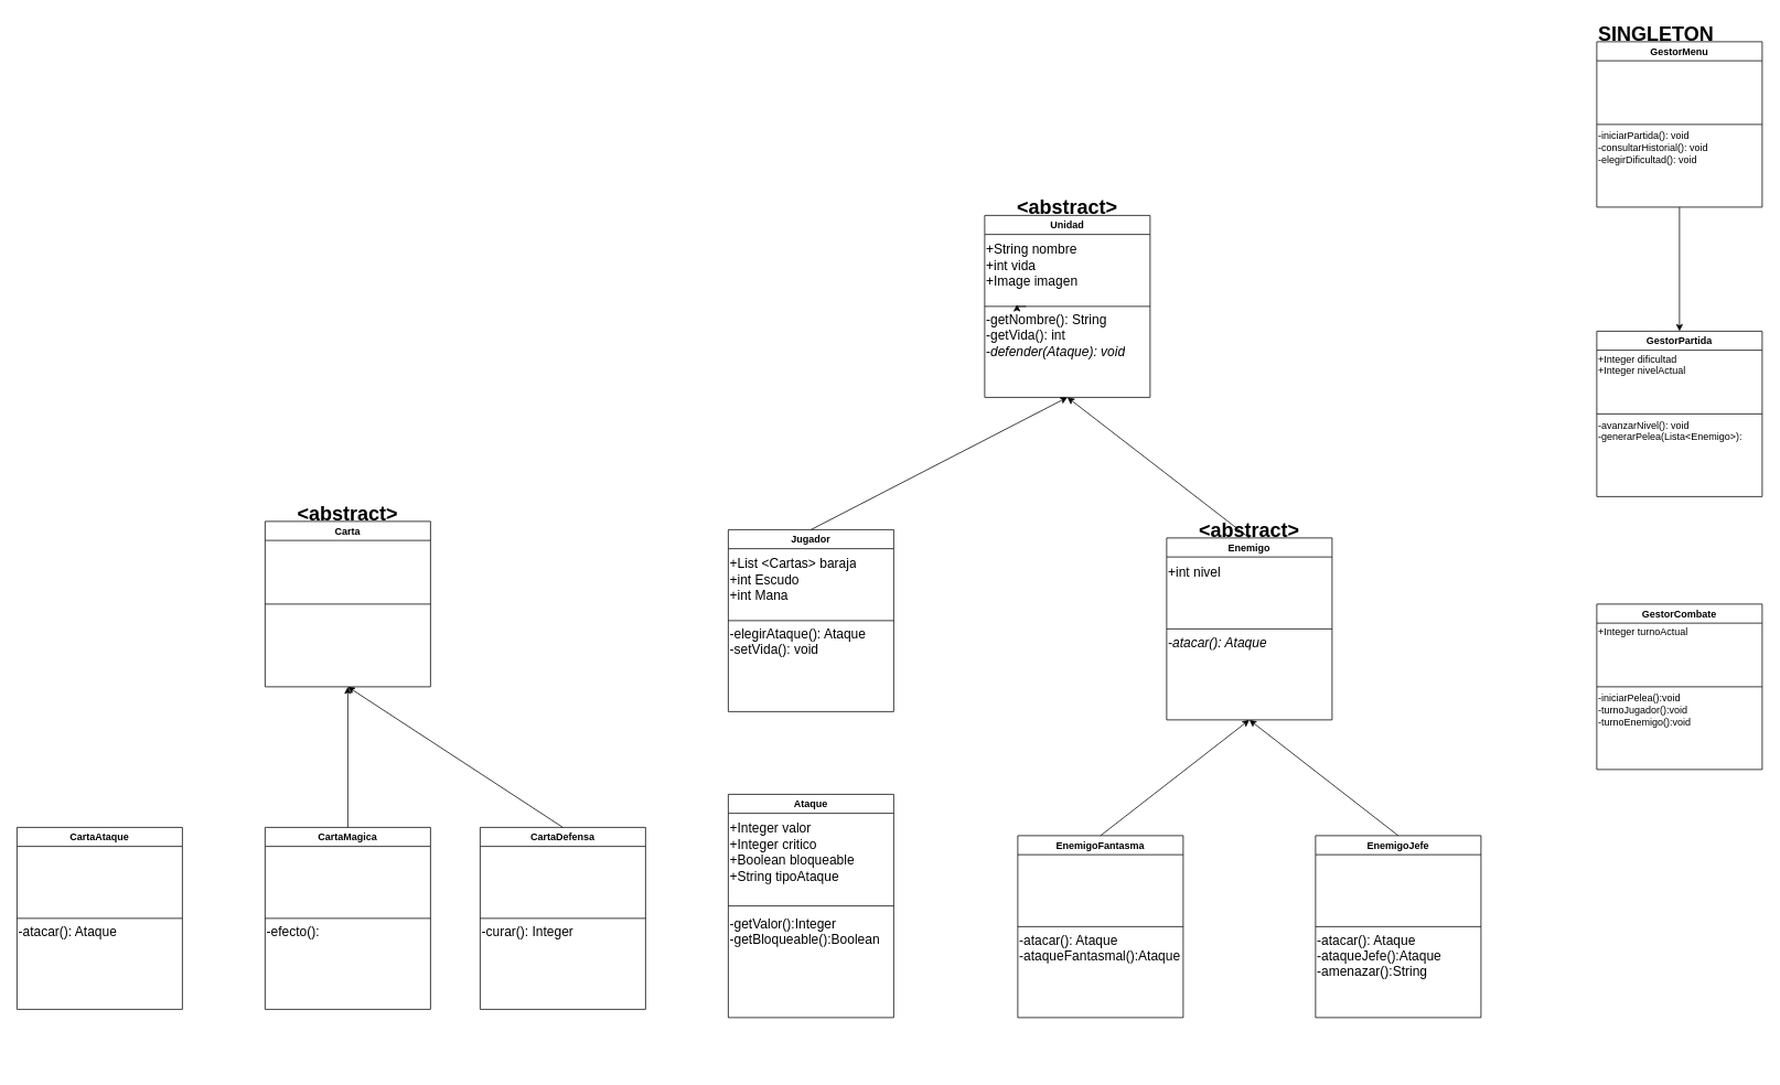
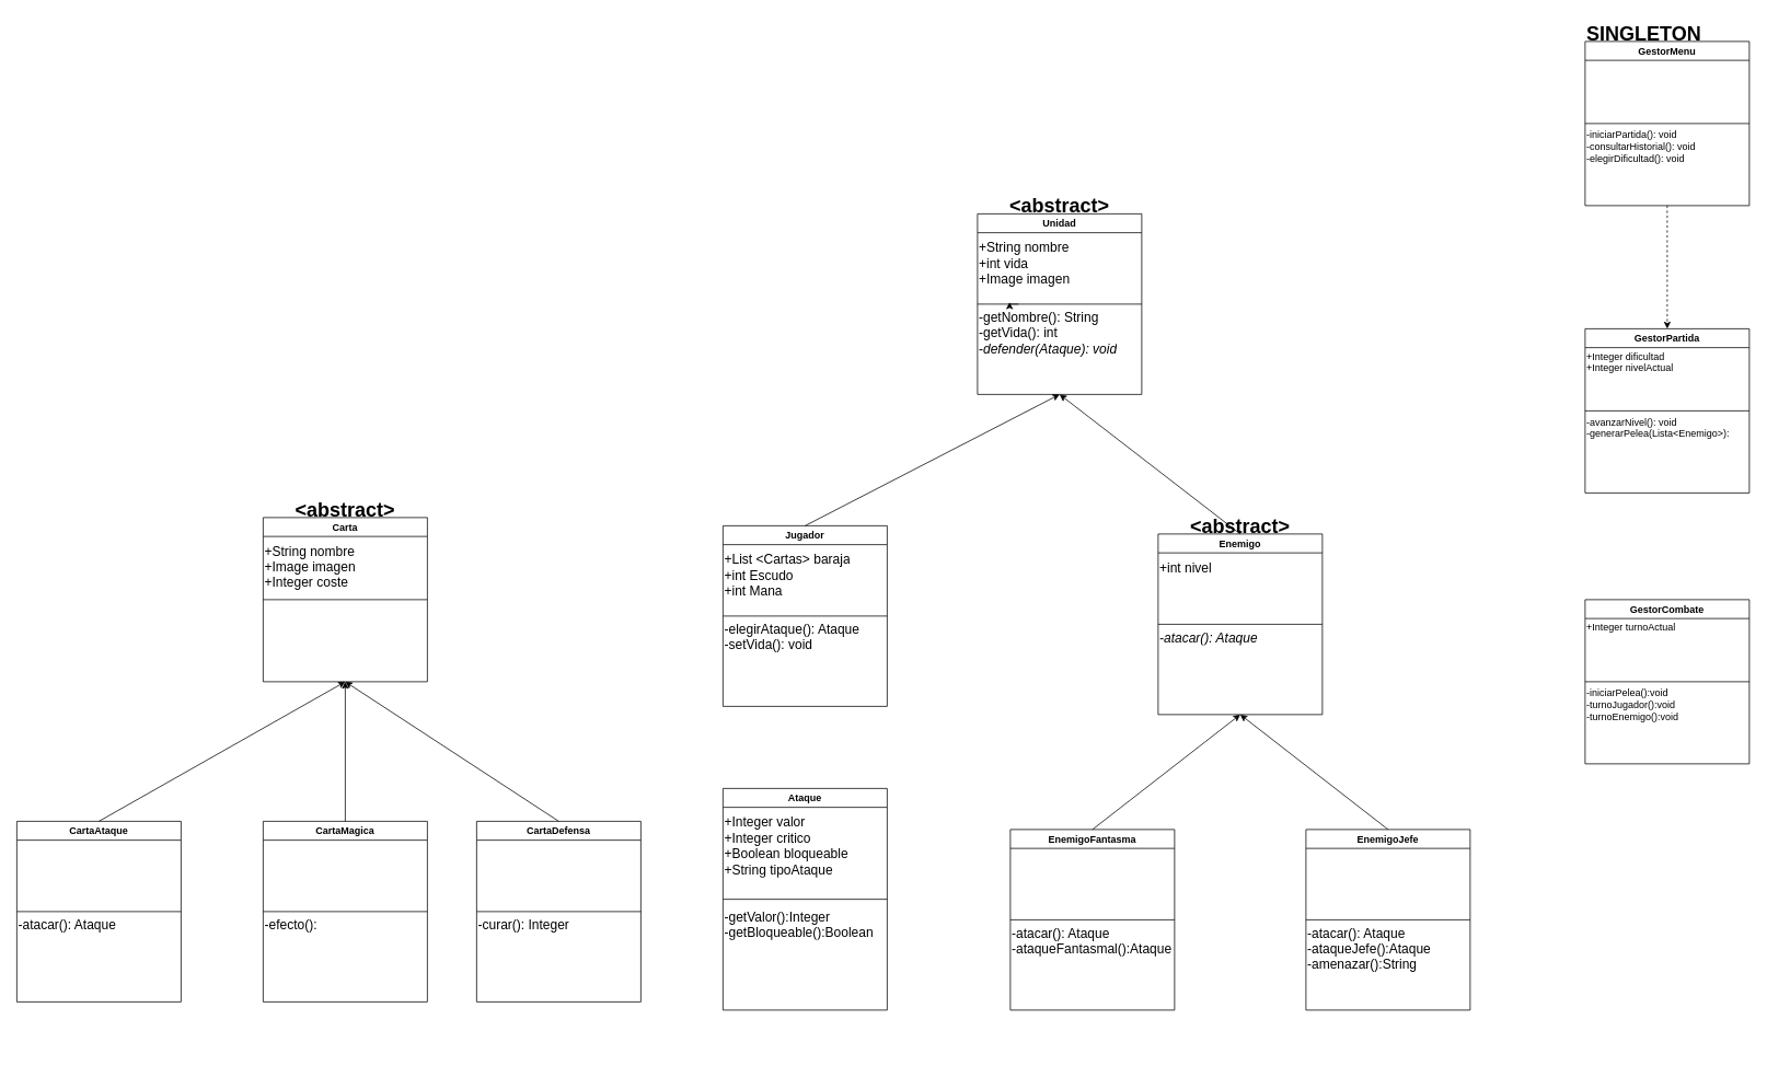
- <mxCell id="19" style="edgeStyle=orthogonalEdgeStyle;rounded=0;orthogonalLoop=1;jettySize=auto;html=1;" edge="1" parent="1" source="3" target="8"><mxGeometry relative="1" as="geometry" /></mxCell>
+ <mxCell id="19" style="edgeStyle=orthogonalEdgeStyle;rounded=0;orthogonalLoop=1;jettySize=auto;html=1;dashed=1;" edge="1" parent="1" source="3" target="8"><mxGeometry relative="1" as="geometry" /></mxCell>
+ <mxCell id="53" value="+String nombre&lt;div&gt;&lt;span style=&quot;background-color: transparent; color: light-dark(rgb(0, 0, 0), rgb(255, 255, 255));&quot;&gt;+Image imagen&lt;/span&gt;&lt;/div&gt;&lt;div&gt;&lt;span style=&quot;background-color: transparent; color: light-dark(rgb(0, 0, 0), rgb(255, 255, 255));&quot;&gt;+Integer coste&lt;/span&gt;&lt;/div&gt;" style="text;html=1;whiteSpace=wrap;overflow=hidden;rounded=0;fontSize=16;" vertex="1" parent="52"><mxGeometry y="25" width="200" height="75" as="geometry" /></mxCell>
+ <mxCell id="59" value="" style="endArrow=classic;html=1;rounded=0;exitX=0.5;exitY=0;exitDx=0;exitDy=0;entryX=0.5;entryY=1;entryDx=0;entryDy=0;" edge="1" parent="1" source="56" target="52"><mxGeometry width="50" height="50" relative="1" as="geometry"><mxPoint x="560" y="760" as="sourcePoint" /><mxPoint x="610" y="710" as="targetPoint" /></mxGeometry></mxCell>
